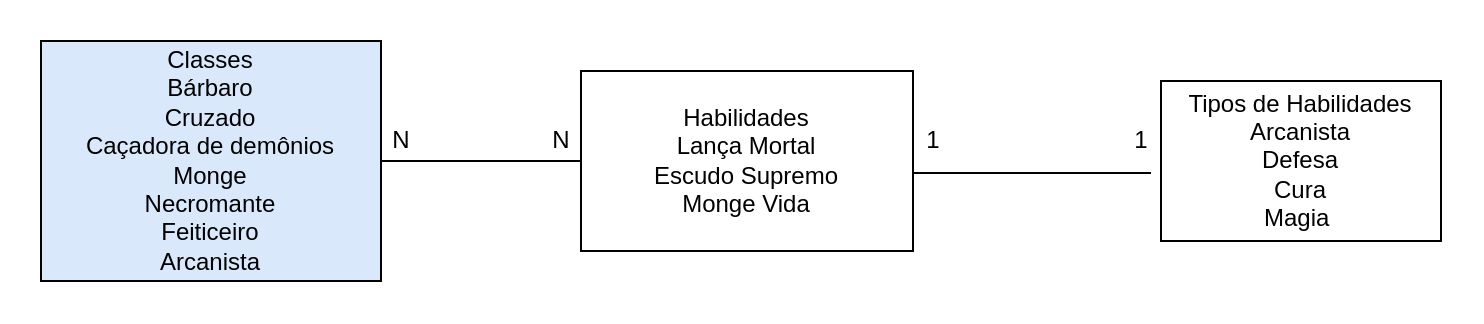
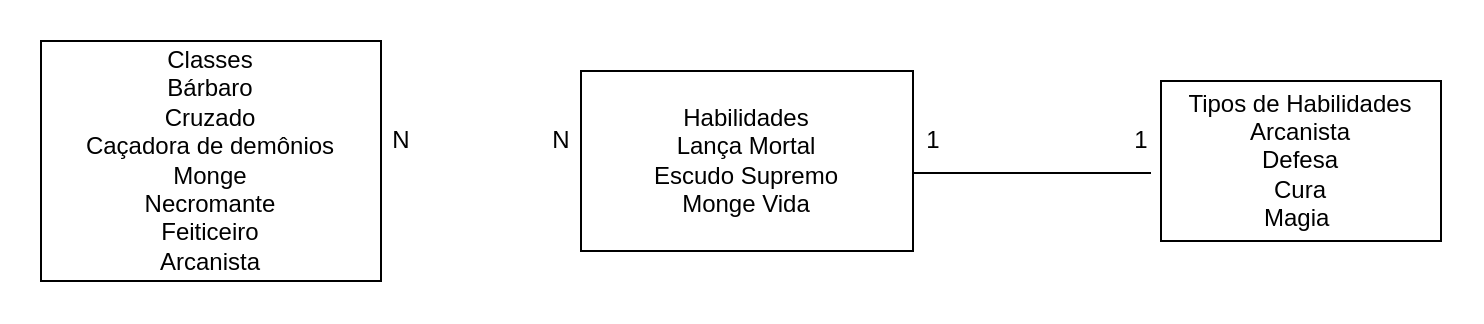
- <mxCell id="2" value="Classes&lt;br&gt;Bárbaro&lt;br&gt;Cruzado&lt;br&gt;Caçadora de demônios&lt;br&gt;Monge&lt;br&gt;Necromante&lt;br&gt;Feiticeiro&lt;br&gt;Arcanista" style="rounded=0;whiteSpace=wrap;html=1;fillColor=#dae8fc;" vertex="1" parent="1"><mxGeometry x="20" y="20" width="170" height="120" as="geometry" /></mxCell>
+ <mxCell id="2" value="Classes&lt;br&gt;Bárbaro&lt;br&gt;Cruzado&lt;br&gt;Caçadora de demônios&lt;br&gt;Monge&lt;br&gt;Necromante&lt;br&gt;Feiticeiro&lt;br&gt;Arcanista" style="rounded=0;whiteSpace=wrap;html=1;" vertex="1" parent="1"><mxGeometry x="20" y="20" width="170" height="120" as="geometry" /></mxCell>
- <mxCell id="6" style="edgeStyle=orthogonalEdgeStyle;rounded=0;orthogonalLoop=1;jettySize=auto;html=1;entryX=1;entryY=0.5;entryDx=0;entryDy=0;endArrow=none;endFill=0;" edge="1" parent="1" source="4" target="2"><mxGeometry relative="1" as="geometry"><mxPoint x="290" y="80" as="sourcePoint" /><mxPoint x="210" y="70" as="targetPoint" /></mxGeometry></mxCell>
